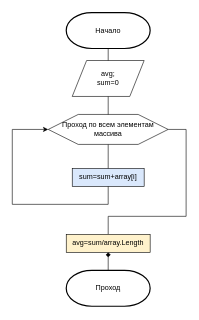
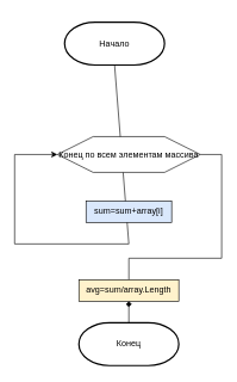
- <mxCell id="2" value="Начало" style="strokeWidth=2;html=1;shape=mxgraph.flowchart.terminator;whiteSpace=wrap;" vertex="1" parent="1"><mxGeometry x="110" y="20" width="140" height="60" as="geometry" /></mxCell>
+ <mxCell id="2" value="Начало" style="strokeWidth=2;html=1;shape=mxgraph.flowchart.terminator;whiteSpace=wrap;" vertex="1" parent="1"><mxGeometry x="90" y="30" width="140" height="60" as="geometry" /></mxCell>
- <mxCell id="13" value="avg;&lt;br&gt;sum=0" style="shape=parallelogram;perimeter=parallelogramPerimeter;whiteSpace=wrap;html=1;" vertex="1" parent="1"><mxGeometry x="120" y="100" width="120" height="60" as="geometry" /></mxCell>
- <mxCell id="5" value="Проход по всем элементам массива" style="shape=hexagon;perimeter=hexagonPerimeter2;whiteSpace=wrap;html=1;" vertex="1" parent="1"><mxGeometry x="80" y="190" width="200" height="50" as="geometry" /></mxCell>
+ <mxCell id="5" value="Конец по всем элементам массива" style="shape=hexagon;perimeter=hexagonPerimeter2;whiteSpace=wrap;html=1;" vertex="1" parent="1"><mxGeometry x="80" y="190" width="200" height="50" as="geometry" /></mxCell>
- <mxCell id="4" value="Проход" style="strokeWidth=2;html=1;shape=mxgraph.flowchart.terminator;whiteSpace=wrap;" vertex="1" parent="1"><mxGeometry x="110" y="450.001" width="140" height="60" as="geometry" /></mxCell>
+ <mxCell id="4" value="Конец" style="strokeWidth=2;html=1;shape=mxgraph.flowchart.terminator;whiteSpace=wrap;" vertex="1" parent="1"><mxGeometry x="110" y="450.001" width="140" height="60" as="geometry" /></mxCell>
